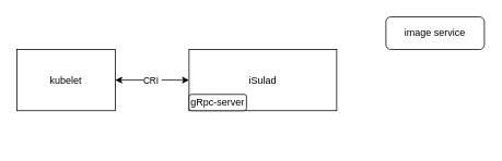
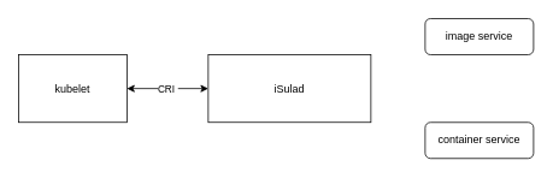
- <mxCell id="5" value="gRpc-server" style="rounded=1;whiteSpace=wrap;html=1;fontSize=12;glass=0;strokeWidth=1;shadow=0;" vertex="1" parent="1"><mxGeometry x="230" y="115" width="70" height="20" as="geometry" /></mxCell>
+ <mxCell id="7" value="container service" style="rounded=1;whiteSpace=wrap;html=1;fontSize=12;glass=0;strokeWidth=1;shadow=0;" vertex="1" parent="1"><mxGeometry x="470" y="135" width="120" height="40" as="geometry" /></mxCell>
